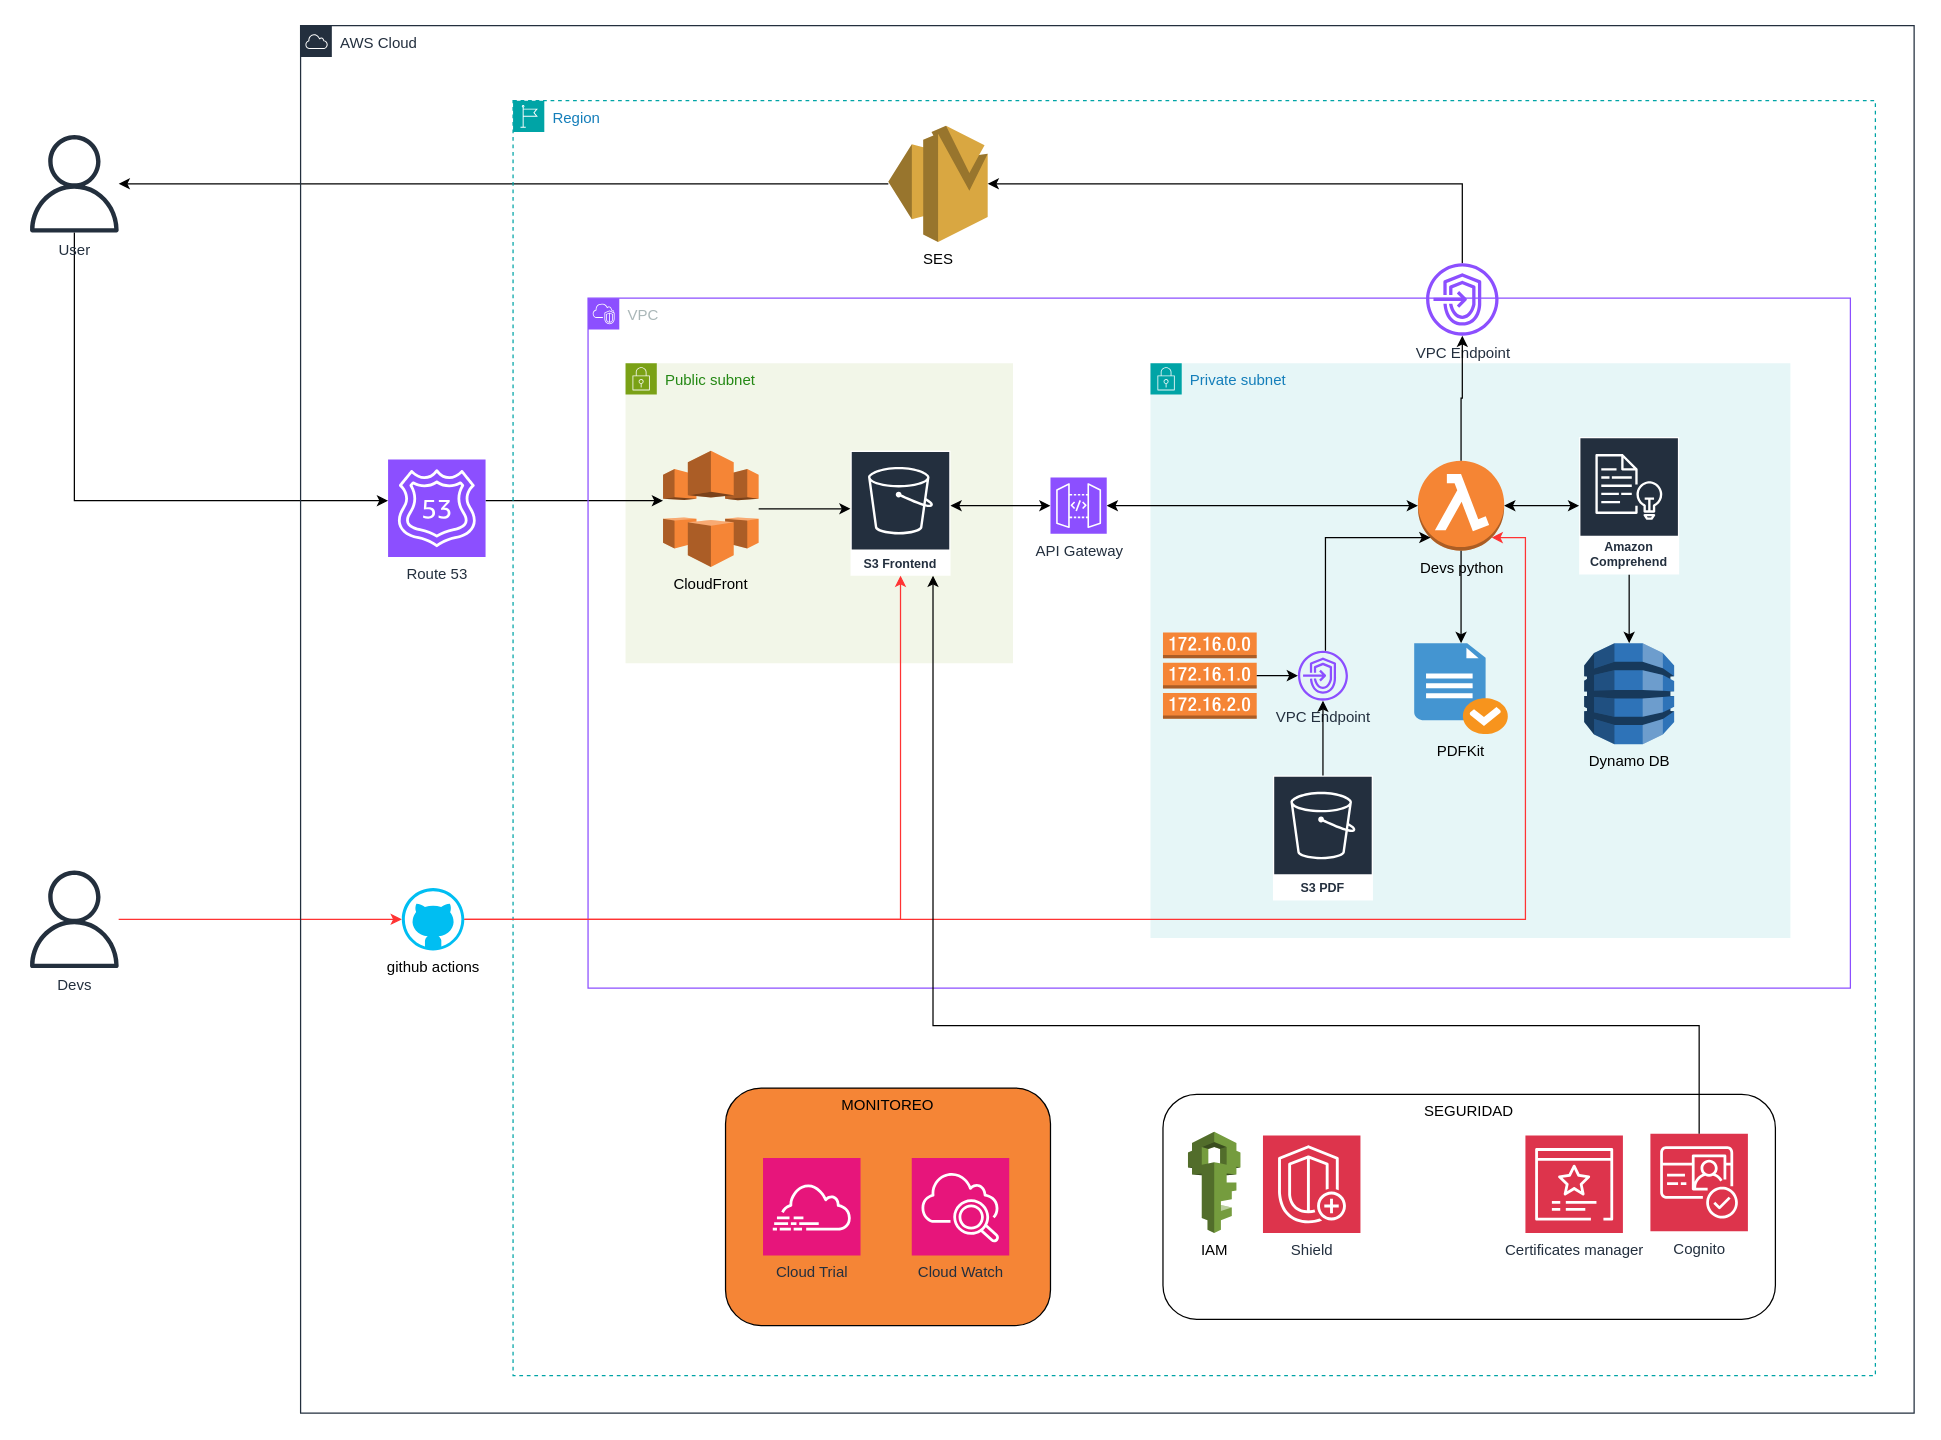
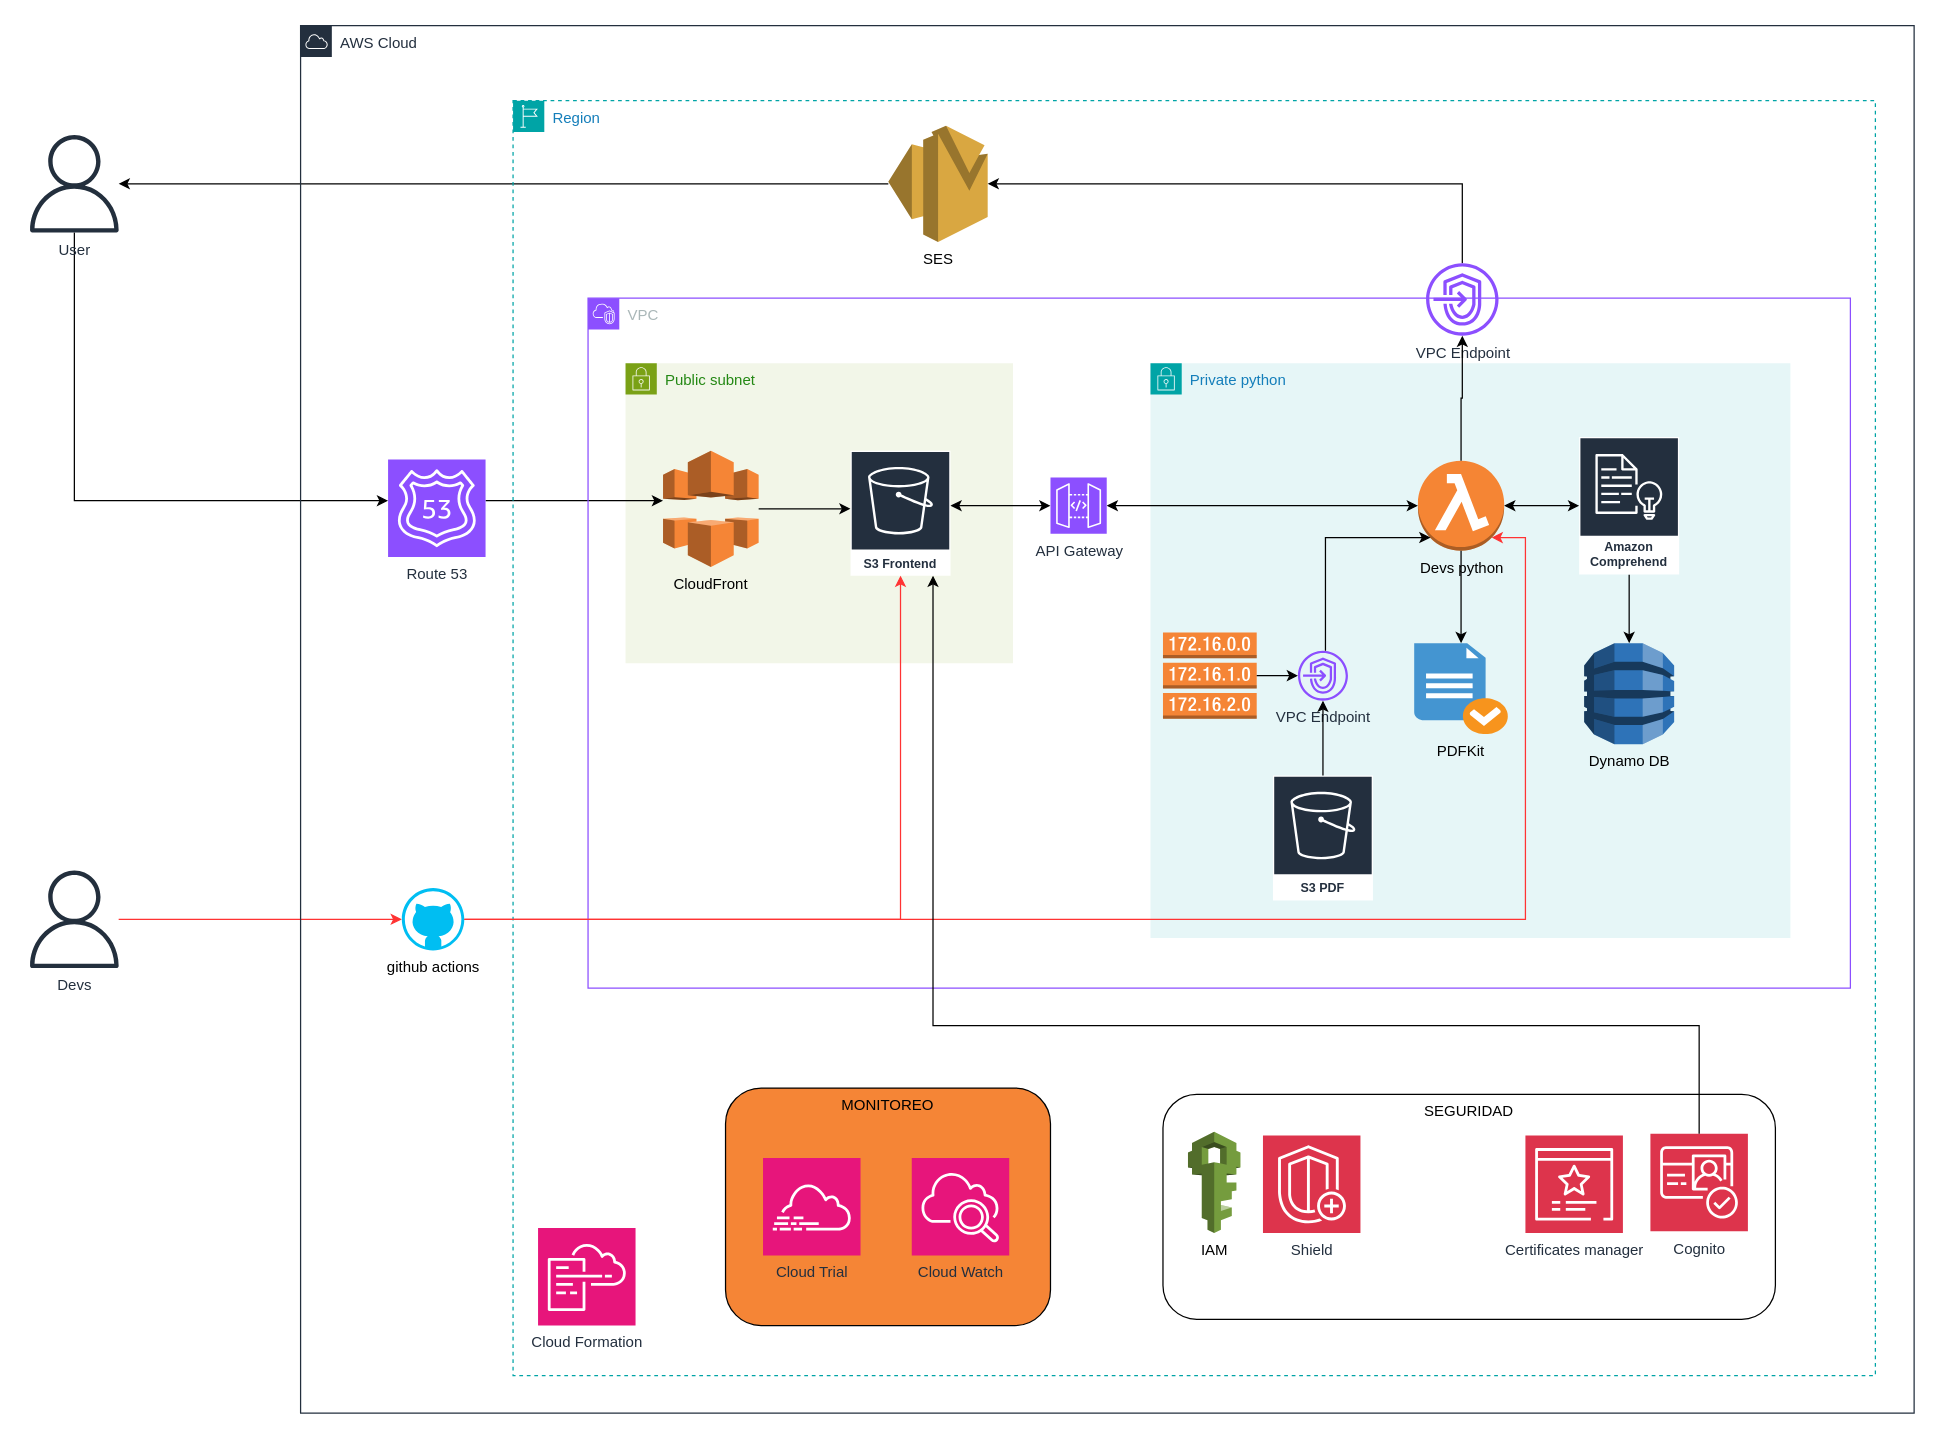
- <mxCell id="19" value="Private subnet" style="points=[[0,0],[0.25,0],[0.5,0],[0.75,0],[1,0],[1,0.25],[1,0.5],[1,0.75],[1,1],[0.75,1],[0.5,1],[0.25,1],[0,1],[0,0.75],[0,0.5],[0,0.25]];outlineConnect=0;gradientColor=none;html=1;whiteSpace=wrap;fontSize=12;fontStyle=0;container=1;pointerEvents=0;collapsible=0;recursiveResize=0;shape=mxgraph.aws4.group;grIcon=mxgraph.aws4.group_security_group;grStroke=0;strokeColor=#00A4A6;fillColor=#E6F6F7;verticalAlign=top;align=left;spacingLeft=30;fontColor=#147EBA;dashed=0;" vertex="1" parent="17"><mxGeometry x="450" y="52" width="512" height="460" as="geometry" /></mxCell>
+ <mxCell id="19" value="Private python" style="points=[[0,0],[0.25,0],[0.5,0],[0.75,0],[1,0],[1,0.25],[1,0.5],[1,0.75],[1,1],[0.75,1],[0.5,1],[0.25,1],[0,1],[0,0.75],[0,0.5],[0,0.25]];outlineConnect=0;gradientColor=none;html=1;whiteSpace=wrap;fontSize=12;fontStyle=0;container=1;pointerEvents=0;collapsible=0;recursiveResize=0;shape=mxgraph.aws4.group;grIcon=mxgraph.aws4.group_security_group;grStroke=0;strokeColor=#00A4A6;fillColor=#E6F6F7;verticalAlign=top;align=left;spacingLeft=30;fontColor=#147EBA;dashed=0;" vertex="1" parent="17"><mxGeometry x="450" y="52" width="512" height="460" as="geometry" /></mxCell>
+ <mxCell id="47" value="Cloud Formation" style="sketch=0;points=[[0,0,0],[0.25,0,0],[0.5,0,0],[0.75,0,0],[1,0,0],[0,1,0],[0.25,1,0],[0.5,1,0],[0.75,1,0],[1,1,0],[0,0.25,0],[0,0.5,0],[0,0.75,0],[1,0.25,0],[1,0.5,0],[1,0.75,0]];points=[[0,0,0],[0.25,0,0],[0.5,0,0],[0.75,0,0],[1,0,0],[0,1,0],[0.25,1,0],[0.5,1,0],[0.75,1,0],[1,1,0],[0,0.25,0],[0,0.5,0],[0,0.75,0],[1,0.25,0],[1,0.5,0],[1,0.75,0]];outlineConnect=0;fontColor=#232F3E;fillColor=#E7157B;strokeColor=#ffffff;dashed=0;verticalLabelPosition=bottom;verticalAlign=top;align=center;html=1;fontSize=12;fontStyle=0;aspect=fixed;shape=mxgraph.aws4.resourceIcon;resIcon=mxgraph.aws4.cloudformation;" vertex="1" parent="35"><mxGeometry x="20" y="902" width="78" height="78" as="geometry" /></mxCell>
